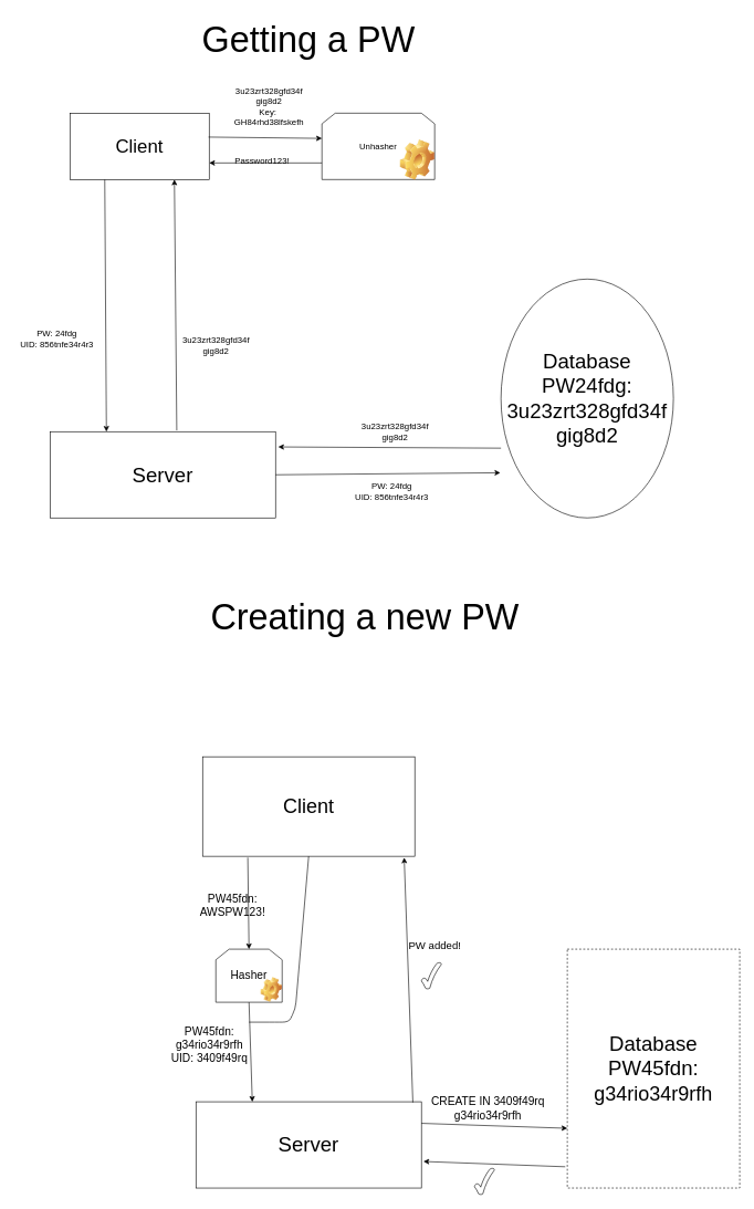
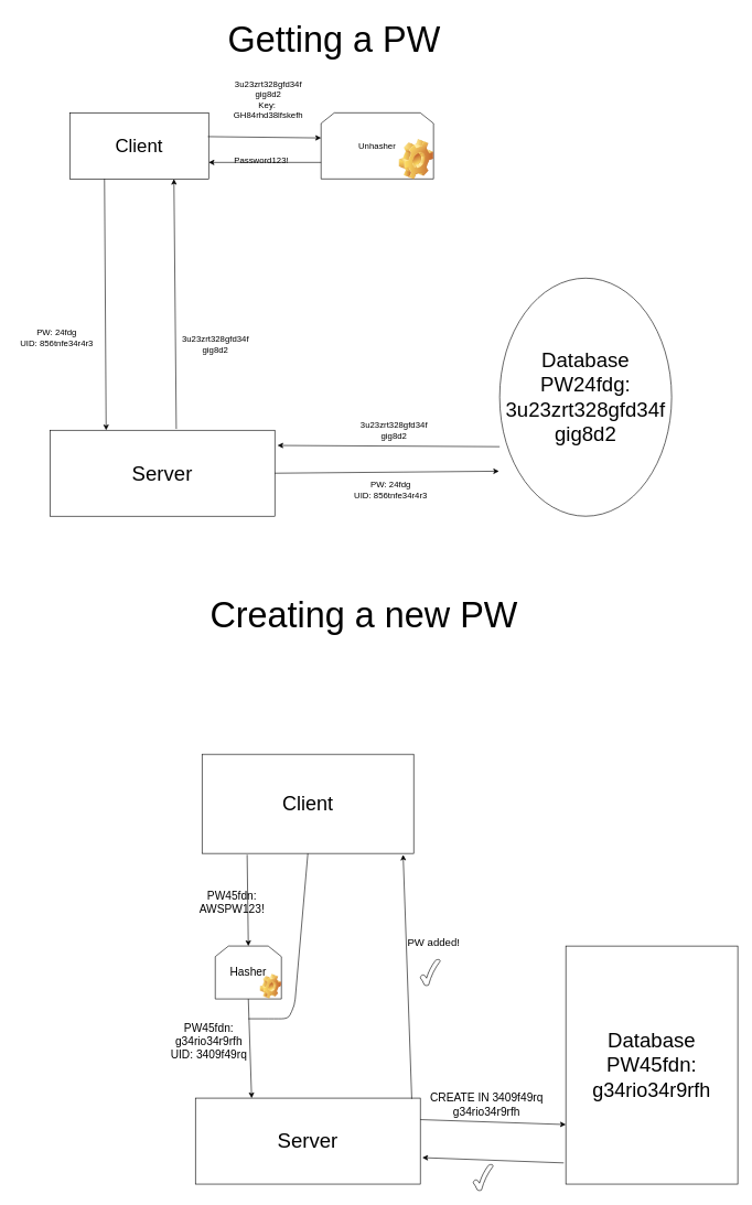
- <mxCell id="19" value="Getting a PW" style="text;html=1;strokeColor=none;fillColor=none;align=center;verticalAlign=middle;whiteSpace=wrap;rounded=0;fontSize=54;" vertex="1" parent="1"><mxGeometry x="255" y="20" width="420" height="80" as="geometry" /></mxCell>
+ <mxCell id="19" value="Getting a PW" style="text;html=1;strokeColor=none;fillColor=none;align=center;verticalAlign=middle;whiteSpace=wrap;rounded=0;fontSize=54;" vertex="1" parent="1"><mxGeometry x="295" y="20" width="420" height="80" as="geometry" /></mxCell>
- <mxCell id="14" value="&lt;div style=&quot;font-size: 13px;&quot;&gt;&lt;span style=&quot;background-color: initial; font-size: 13px;&quot;&gt;3u23zrt328gfd34f&lt;/span&gt;&lt;/div&gt;&lt;div style=&quot;font-size: 13px;&quot;&gt;&lt;span style=&quot;background-color: initial; font-size: 13px;&quot;&gt;gig8d2&lt;/span&gt;&lt;/div&gt;&lt;div style=&quot;font-size: 13px;&quot;&gt;&lt;span style=&quot;background-color: initial; font-size: 13px;&quot;&gt;Key:&amp;nbsp;&lt;/span&gt;&lt;/div&gt;GH84rhd38lfskefh" style="text;html=1;align=center;verticalAlign=middle;resizable=0;points=[];autosize=1;strokeColor=none;fillColor=none;fontSize=13;" vertex="1" parent="1"><mxGeometry x="340" y="120" width="130" height="80" as="geometry" /></mxCell>
+ <mxCell id="14" value="&lt;div style=&quot;font-size: 13px;&quot;&gt;&lt;span style=&quot;background-color: initial; font-size: 13px;&quot;&gt;3u23zrt328gfd34f&lt;/span&gt;&lt;/div&gt;&lt;div style=&quot;font-size: 13px;&quot;&gt;&lt;span style=&quot;background-color: initial; font-size: 13px;&quot;&gt;gig8d2&lt;/span&gt;&lt;/div&gt;&lt;div style=&quot;font-size: 13px;&quot;&gt;&lt;span style=&quot;background-color: initial; font-size: 13px;&quot;&gt;Key:&amp;nbsp;&lt;/span&gt;&lt;/div&gt;GH84rhd38lfskefh" style="text;html=1;align=center;verticalAlign=middle;resizable=0;points=[];autosize=1;strokeColor=none;fillColor=none;fontSize=13;" vertex="1" parent="1"><mxGeometry x="340" y="110" width="130" height="80" as="geometry" /></mxCell>
- <mxCell id="22" value="&lt;div style=&quot;&quot;&gt;&lt;span style=&quot;background-color: initial;&quot;&gt;Database&lt;/span&gt;&lt;/div&gt;&lt;div style=&quot;&quot;&gt;&lt;span style=&quot;background-color: initial;&quot;&gt;PW45fdn:&lt;/span&gt;&lt;/div&gt;&lt;div style=&quot;&quot;&gt;&lt;font style=&quot;font-size: 30px;&quot;&gt;g34rio34r9rfh&lt;/font&gt;&lt;br&gt;&lt;/div&gt;" style="rounded=0;whiteSpace=wrap;html=1;fontSize=31;fillColor=default;align=center;dashed=1;" vertex="1" parent="1"><mxGeometry x="855" y="1430" width="260" height="360" as="geometry" /></mxCell>
+ <mxCell id="22" value="&lt;div style=&quot;&quot;&gt;&lt;span style=&quot;background-color: initial;&quot;&gt;Database&lt;/span&gt;&lt;/div&gt;&lt;div style=&quot;&quot;&gt;&lt;span style=&quot;background-color: initial;&quot;&gt;PW45fdn:&lt;/span&gt;&lt;/div&gt;&lt;div style=&quot;&quot;&gt;&lt;font style=&quot;font-size: 30px;&quot;&gt;g34rio34r9rfh&lt;/font&gt;&lt;br&gt;&lt;/div&gt;" style="rounded=0;whiteSpace=wrap;html=1;fontSize=31;fillColor=default;align=center;" vertex="1" parent="1"><mxGeometry x="855" y="1430" width="260" height="360" as="geometry" /></mxCell>
